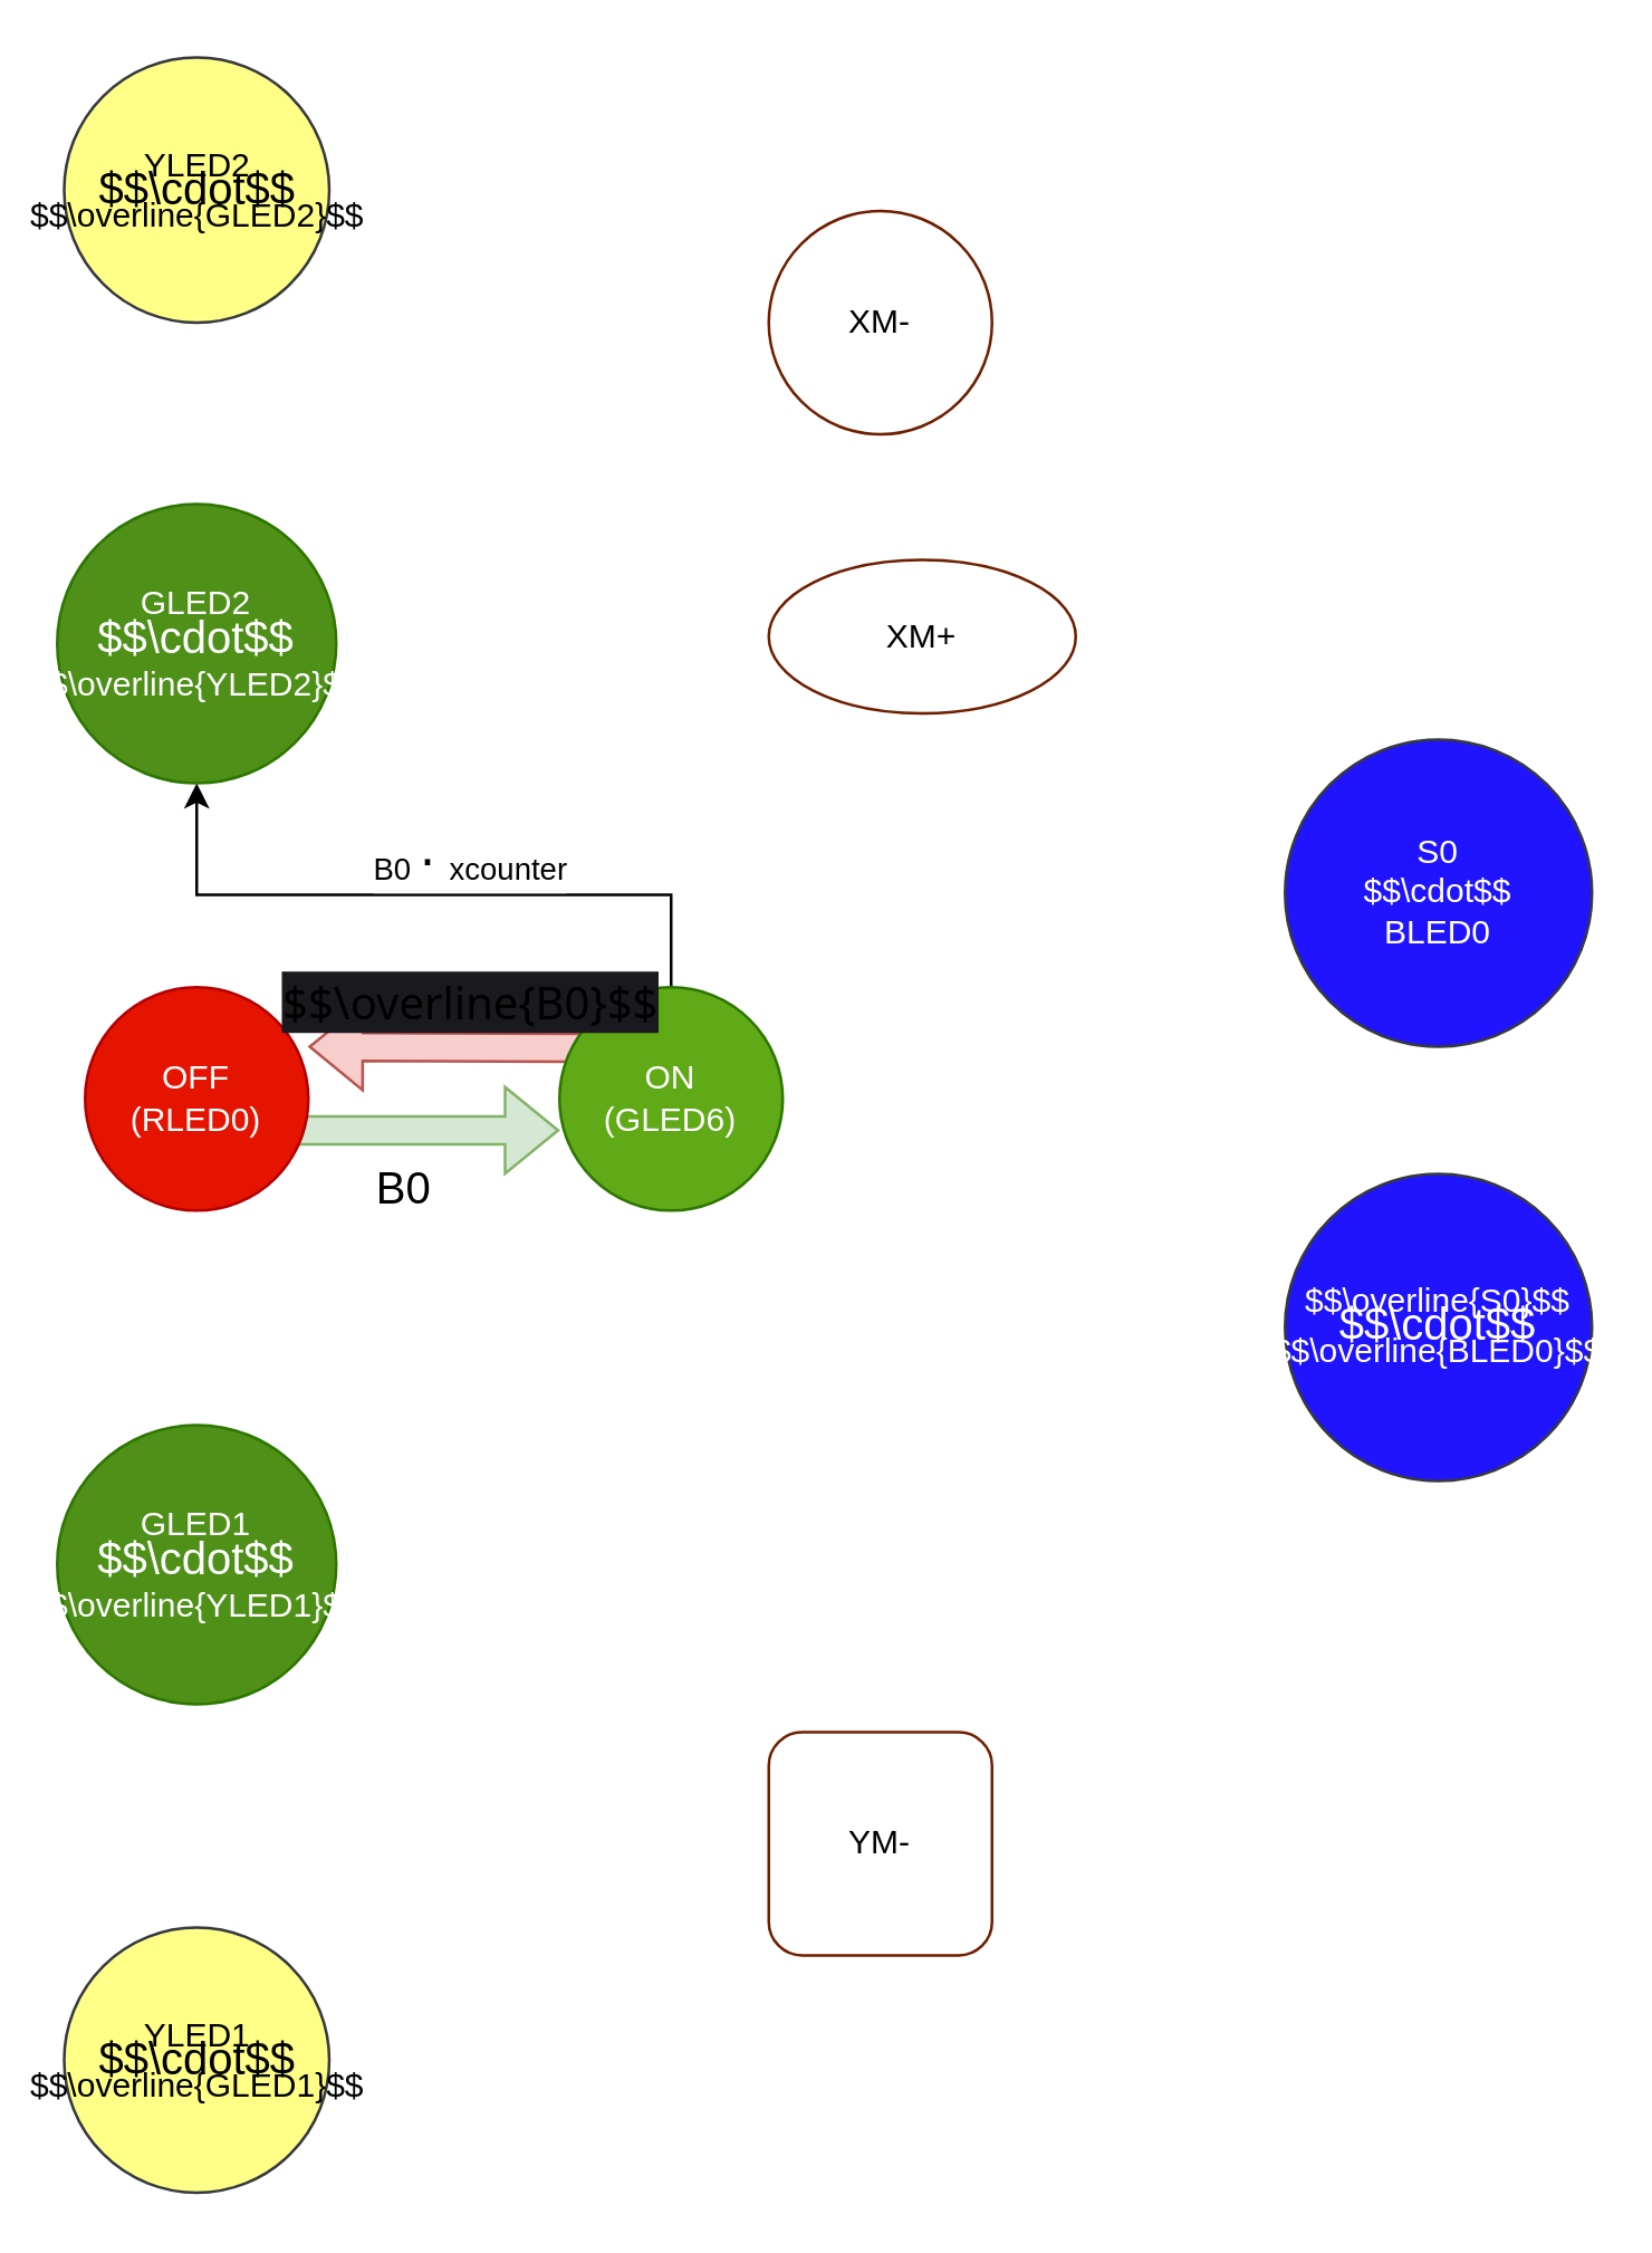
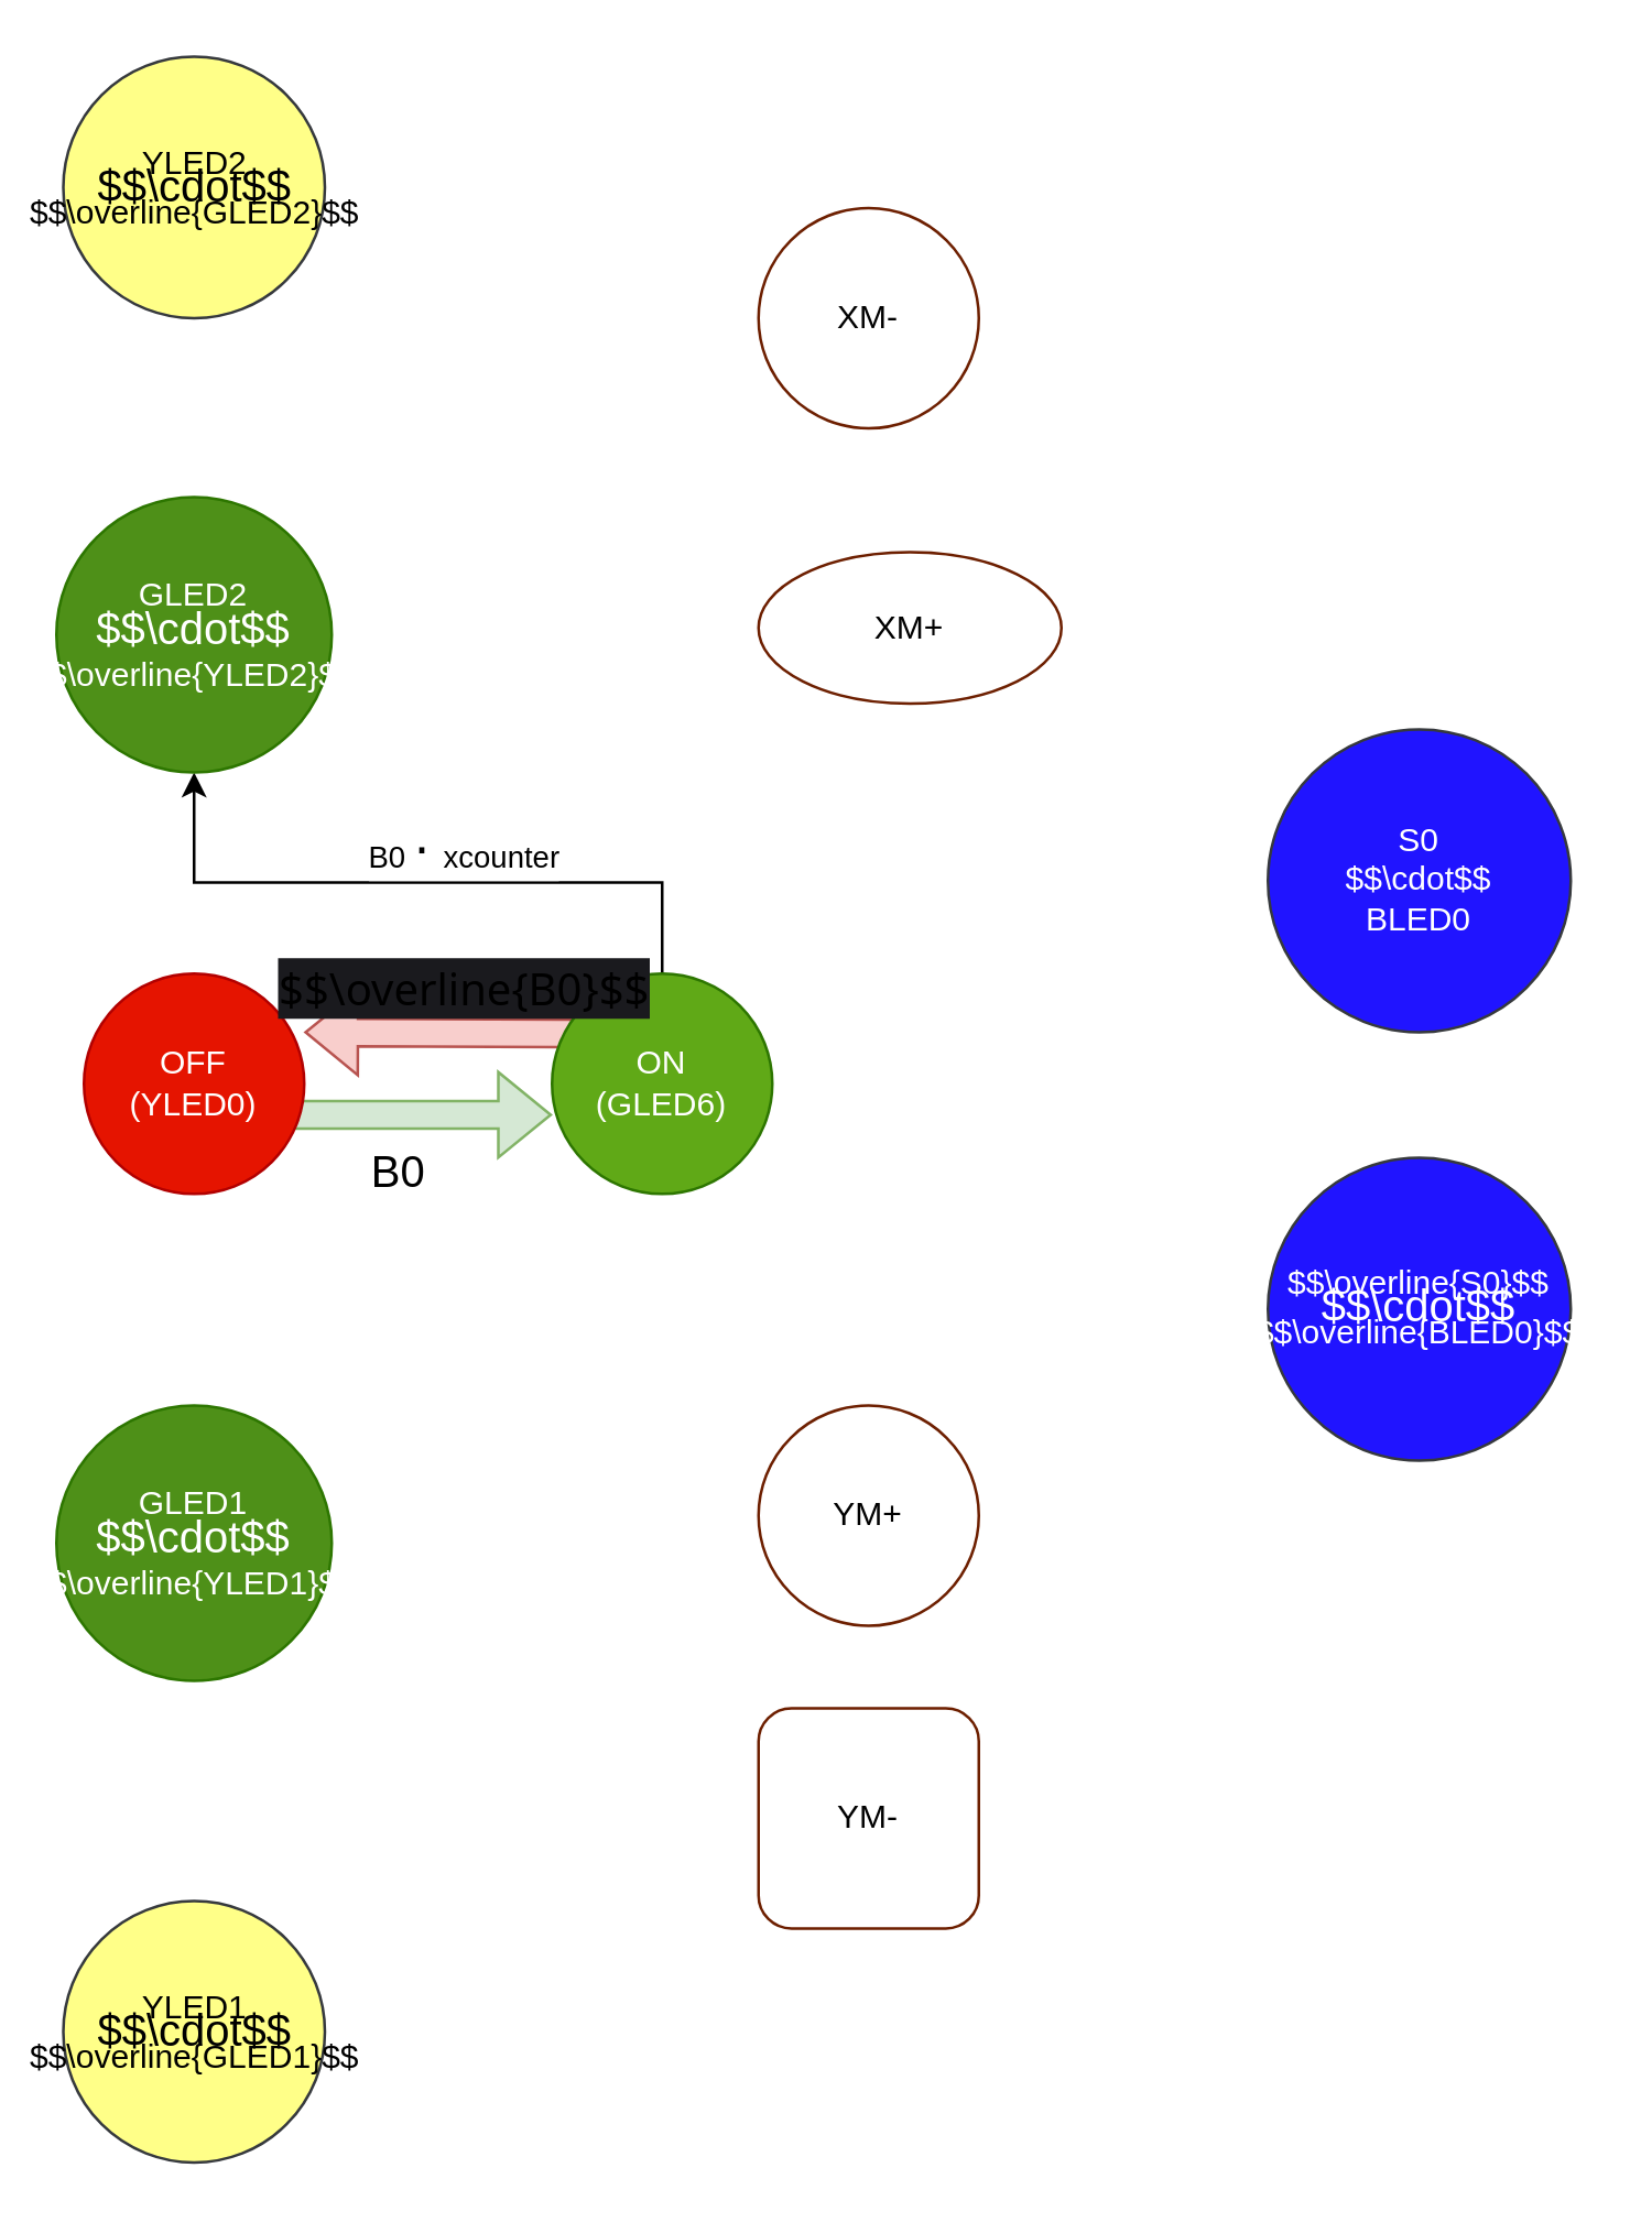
- <mxCell id="9" value="OFF&lt;div&gt;(RLED0)&lt;/div&gt;" style="ellipse;whiteSpace=wrap;html=1;aspect=fixed;fillColor=#e51400;strokeColor=#B20000;fontColor=#ffffff;" parent="1" vertex="1"><mxGeometry x="30" y="353.13" width="80" height="80" as="geometry" /></mxCell>
+ <mxCell id="9" value="OFF&lt;div&gt;(YLED0)&lt;/div&gt;" style="ellipse;whiteSpace=wrap;html=1;aspect=fixed;fillColor=#e51400;strokeColor=#B20000;fontColor=#ffffff;" parent="1" vertex="1"><mxGeometry x="30" y="353.13" width="80" height="80" as="geometry" /></mxCell>
+ <mxCell id="11" value="YM+" style="ellipse;whiteSpace=wrap;html=1;aspect=fixed;fillColor=#FFFFFF;fontColor=light-dark(#000000, #121212);strokeColor=#6D1F00;" vertex="1" parent="1"><mxGeometry x="275" y="510" width="80" height="80" as="geometry" /></mxCell>
